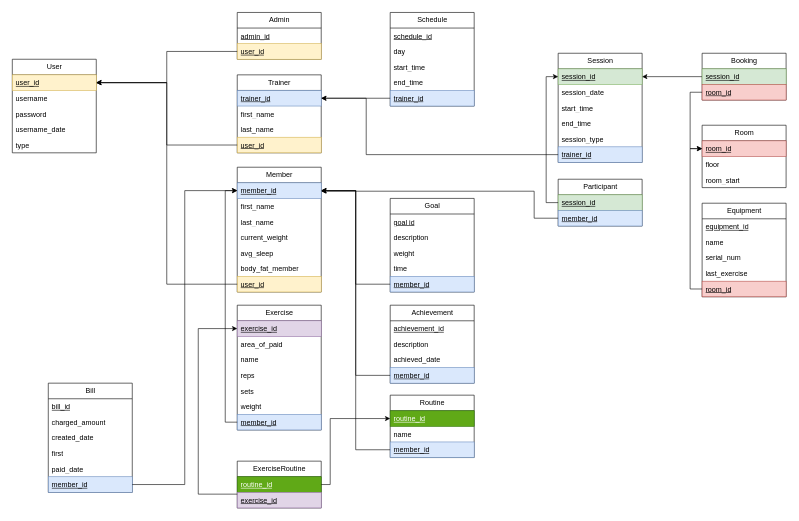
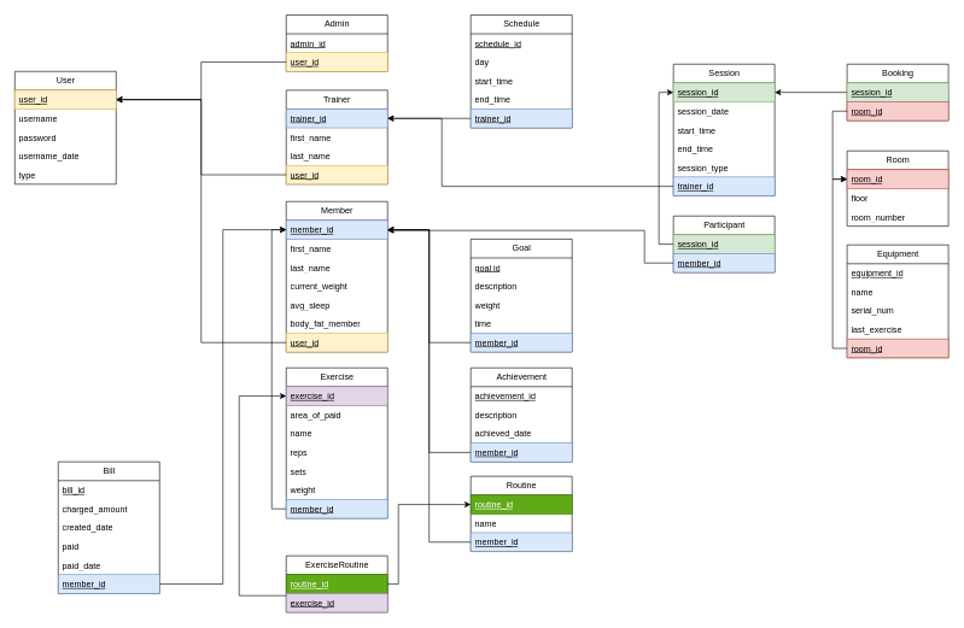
- <mxCell id="70" value="room_start" style="text;align=left;verticalAlign=top;spacingLeft=4;spacingRight=4;overflow=hidden;rotatable=0;points=[[0,0.5],[1,0.5]];portConstraint=eastwest;whiteSpace=wrap;html=1;" vertex="1" parent="67"><mxGeometry y="78" width="140" height="26" as="geometry" /></mxCell>
+ <mxCell id="70" value="room_number" style="text;align=left;verticalAlign=top;spacingLeft=4;spacingRight=4;overflow=hidden;rotatable=0;points=[[0,0.5],[1,0.5]];portConstraint=eastwest;whiteSpace=wrap;html=1;" vertex="1" parent="67"><mxGeometry y="78" width="140" height="26" as="geometry" /></mxCell>
- <mxCell id="99" value="first" style="text;strokeColor=none;fillColor=none;align=left;verticalAlign=top;spacingLeft=4;spacingRight=4;overflow=hidden;rotatable=0;points=[[0,0.5],[1,0.5]];portConstraint=eastwest;whiteSpace=wrap;html=1;" vertex="1" parent="95"><mxGeometry y="104" width="140" height="26" as="geometry" /></mxCell>
+ <mxCell id="99" value="paid" style="text;strokeColor=none;fillColor=none;align=left;verticalAlign=top;spacingLeft=4;spacingRight=4;overflow=hidden;rotatable=0;points=[[0,0.5],[1,0.5]];portConstraint=eastwest;whiteSpace=wrap;html=1;" vertex="1" parent="95"><mxGeometry y="104" width="140" height="26" as="geometry" /></mxCell>
